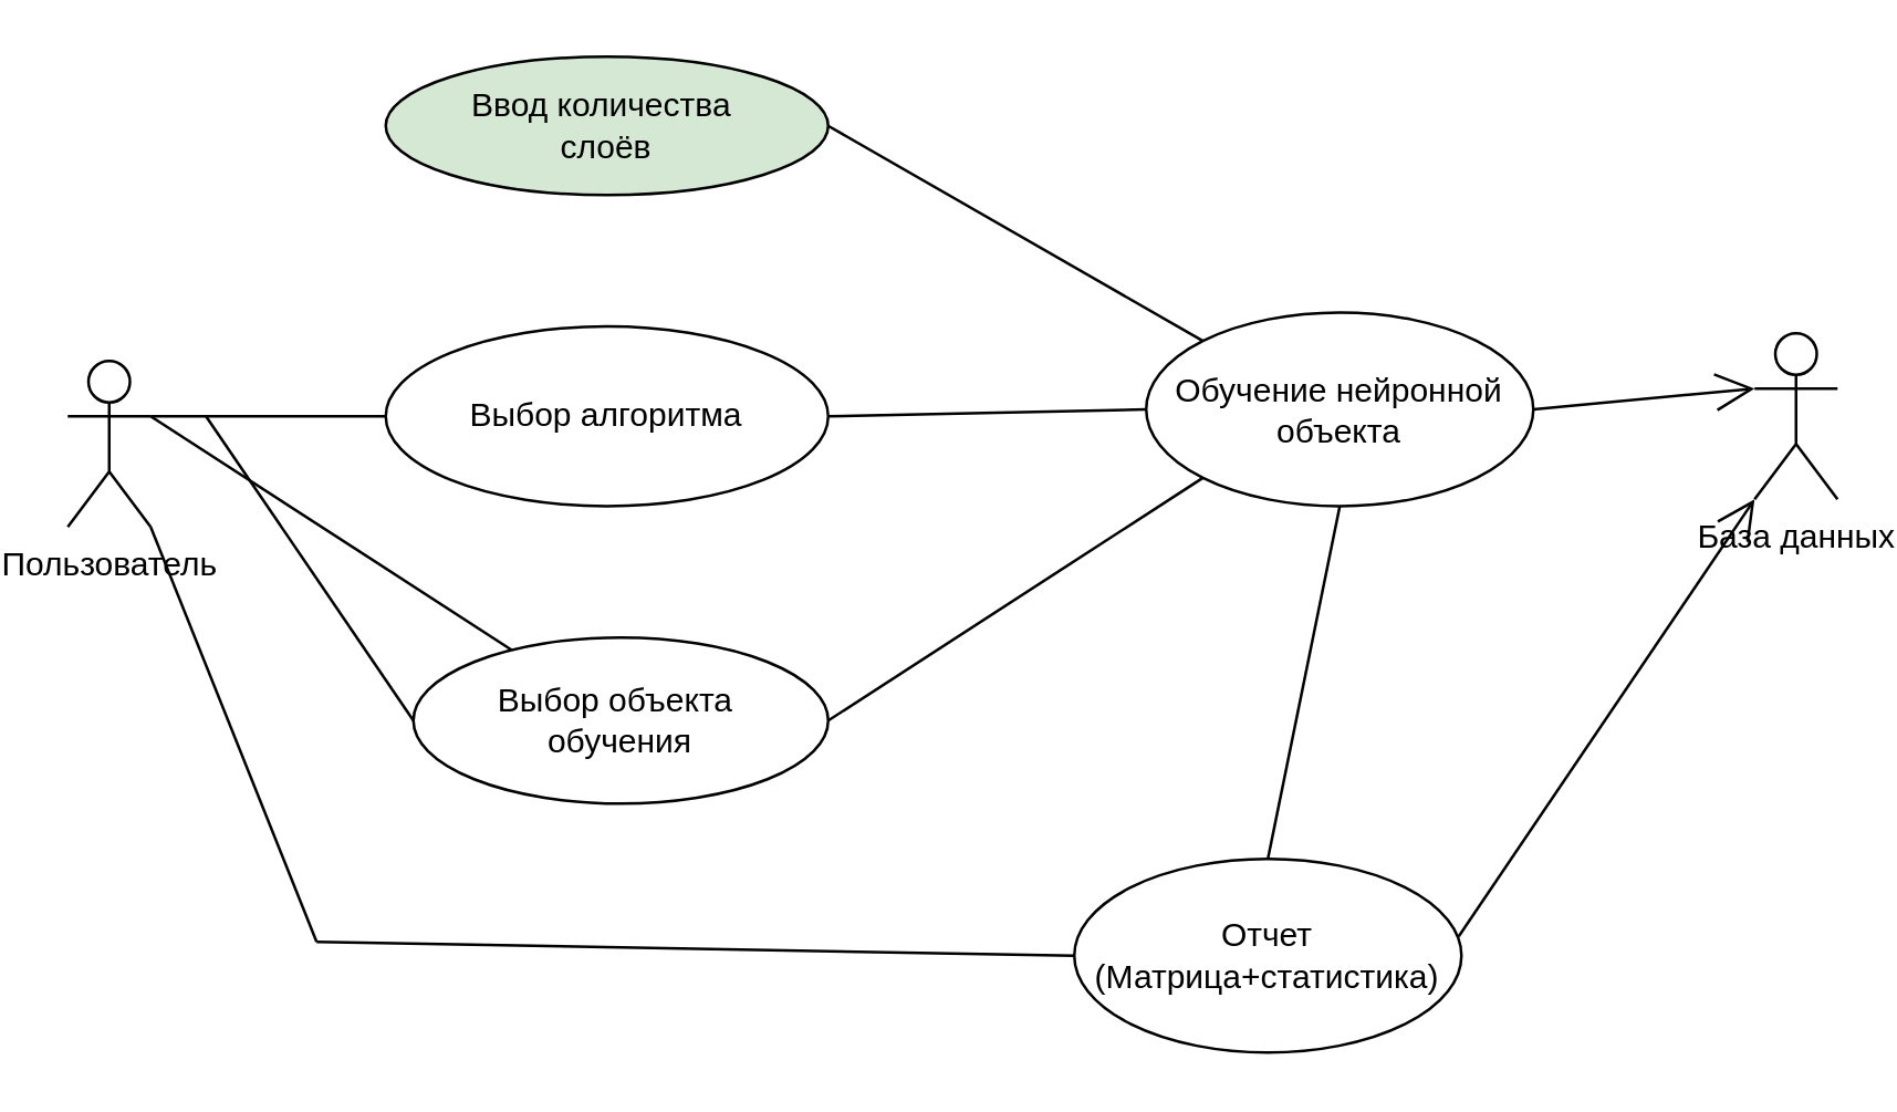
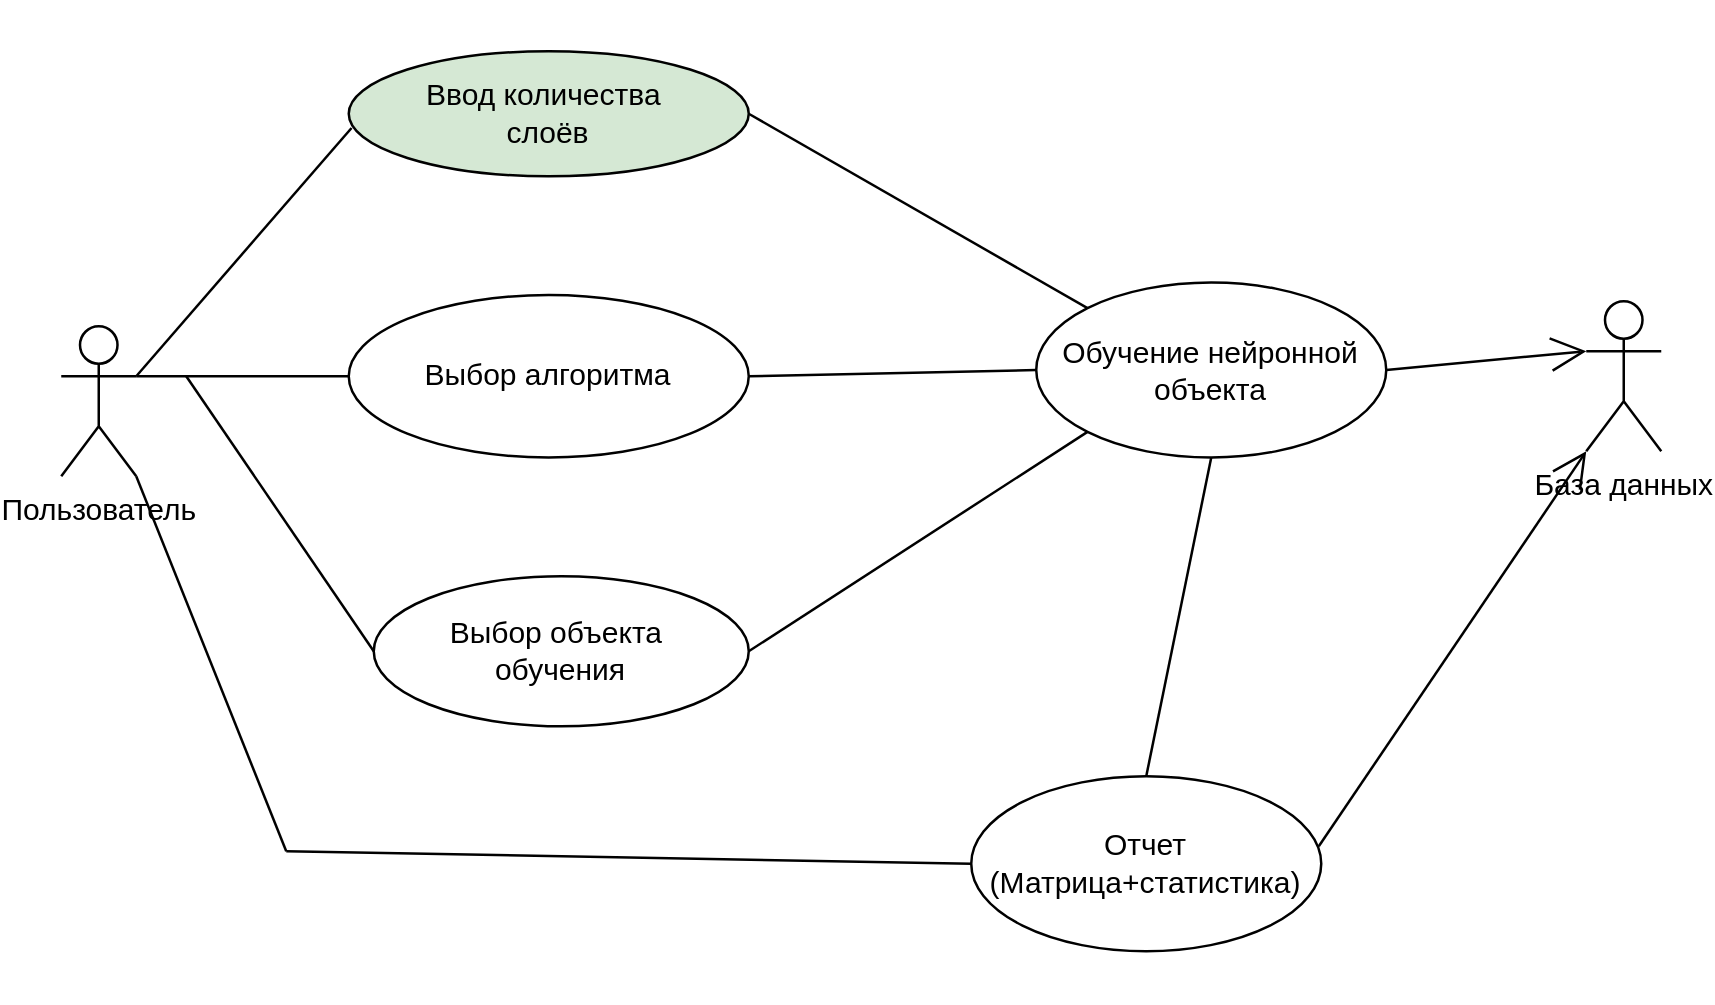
- <mxCell id="3" value="" style="endArrow=none;html=1;exitX=1;exitY=0.333;exitDx=0;exitDy=0;exitPerimeter=0;" edge="1" parent="1" source="2" target="19"><mxGeometry width="50" height="50" relative="1" as="geometry"><mxPoint x="360" y="150" as="sourcePoint" /><mxPoint x="170" y="35" as="targetPoint" /></mxGeometry></mxCell>
+ <mxCell id="3" value="" style="endArrow=none;html=1;entryX=0.007;entryY=0.614;entryDx=0;entryDy=0;exitX=1;exitY=0.333;exitDx=0;exitDy=0;exitPerimeter=0;entryPerimeter=0;" edge="1" parent="1" source="2" target="18"><mxGeometry width="50" height="50" relative="1" as="geometry"><mxPoint x="360" y="150" as="sourcePoint" /><mxPoint x="170" y="35" as="targetPoint" /></mxGeometry></mxCell>
